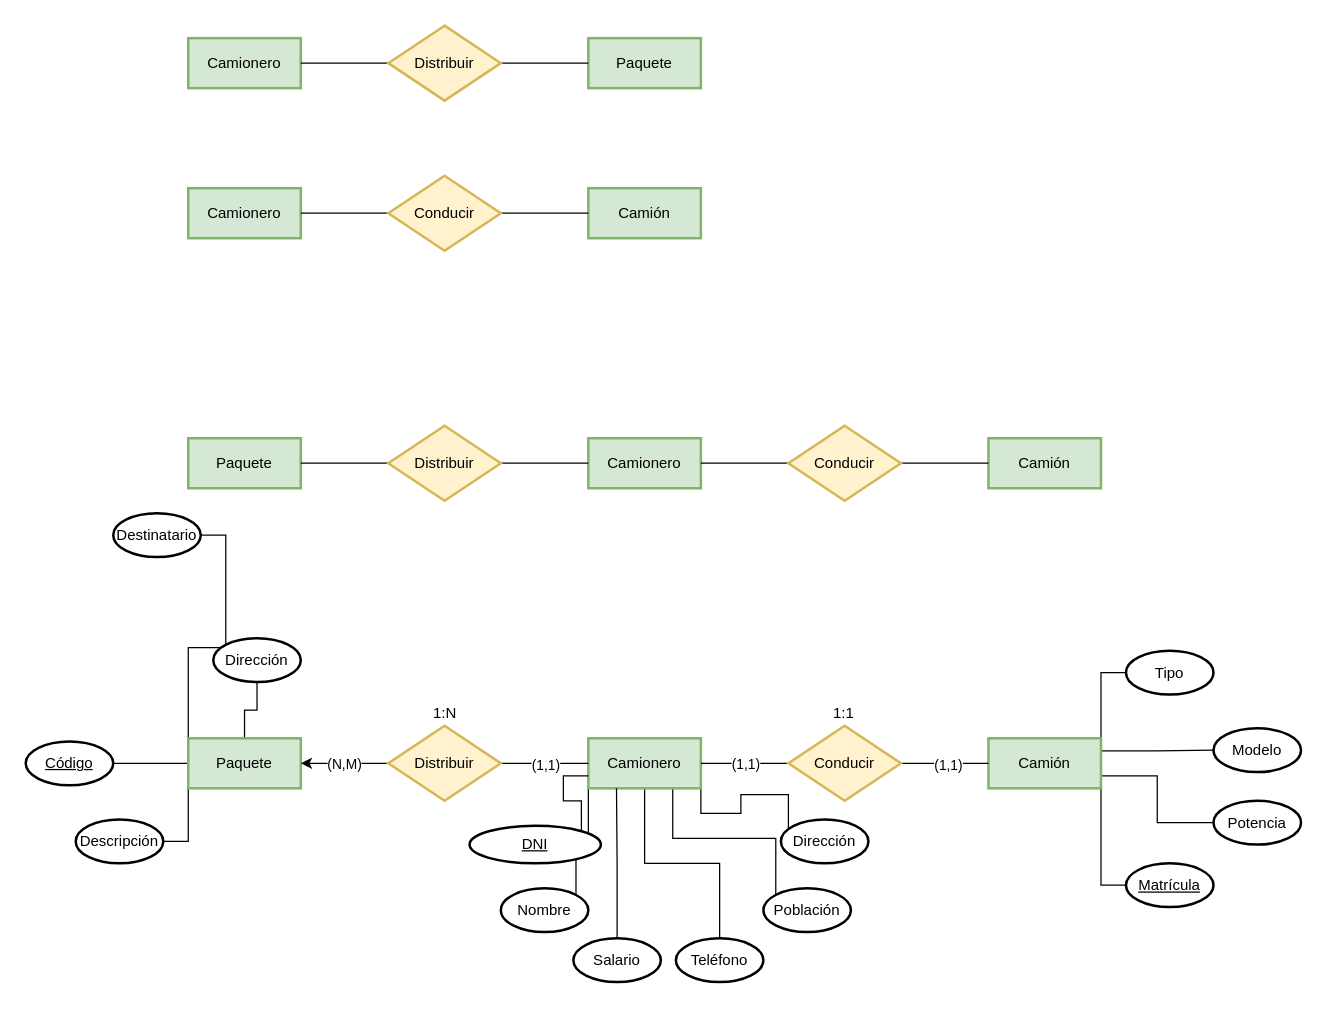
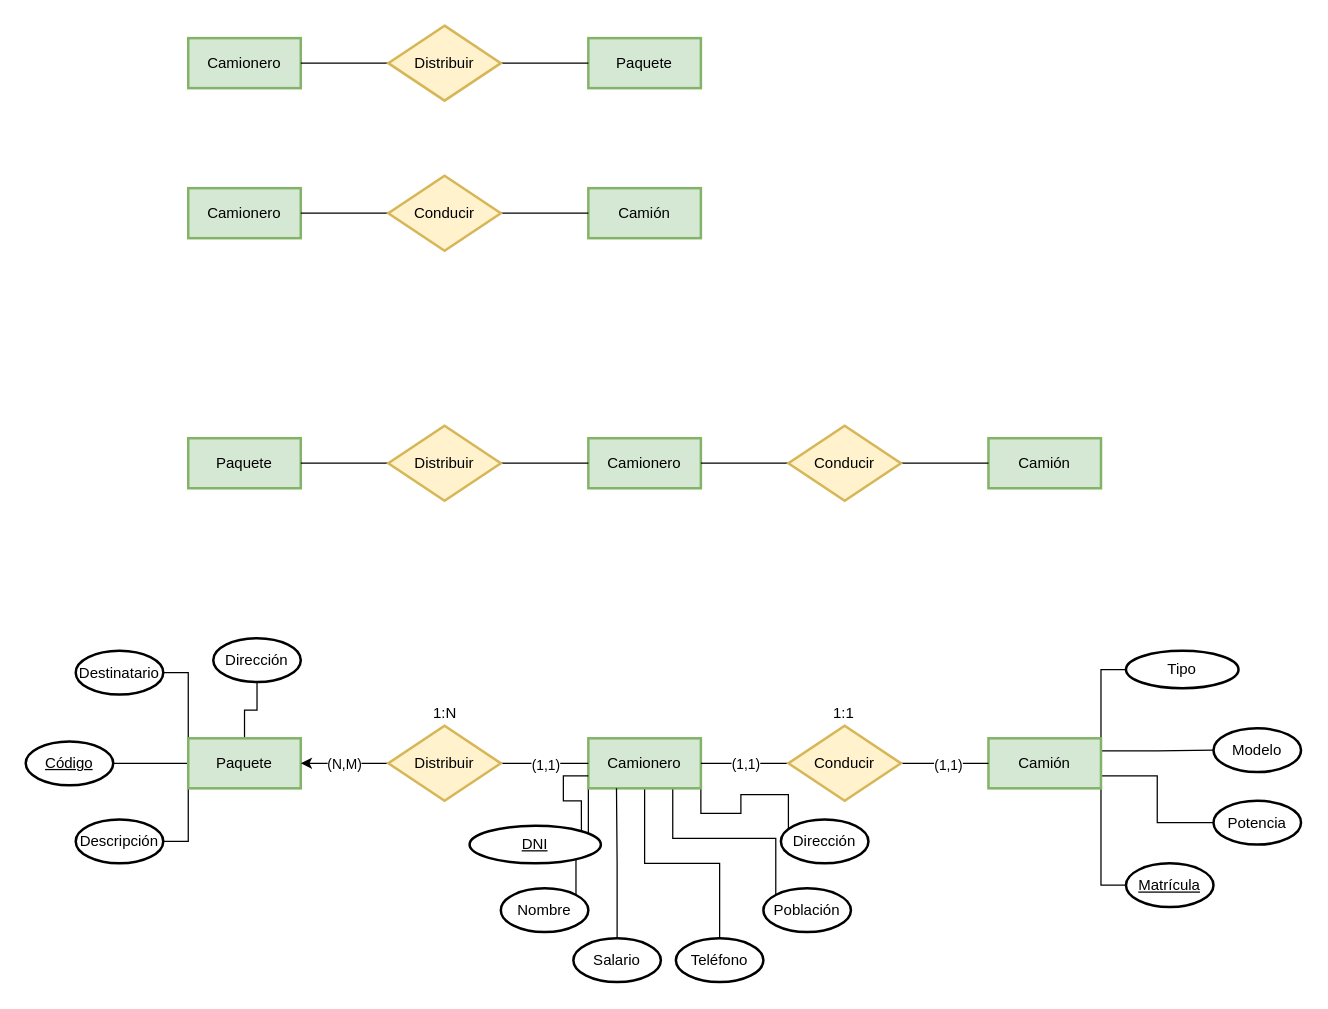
- <mxCell id="59" value="Destinatario" style="ellipse;whiteSpace=wrap;html=1;align=center;strokeColor=#000000;strokeWidth=2;fillColor=#FFFFFF;" parent="1" vertex="1"><mxGeometry x="90" y="410" width="70" height="35" as="geometry" /></mxCell>
+ <mxCell id="59" value="Destinatario" style="ellipse;whiteSpace=wrap;html=1;align=center;strokeColor=#000000;strokeWidth=2;fillColor=#FFFFFF;" parent="1" vertex="1"><mxGeometry x="60" y="520" width="70" height="35" as="geometry" /></mxCell>
- <mxCell id="61" value="Tipo" style="ellipse;whiteSpace=wrap;html=1;align=center;strokeColor=#000000;strokeWidth=2;fillColor=#FFFFFF;" parent="1" vertex="1"><mxGeometry x="900" y="520" width="70" height="35" as="geometry" /></mxCell>
+ <mxCell id="61" value="Tipo" style="ellipse;whiteSpace=wrap;html=1;align=center;strokeColor=#000000;strokeWidth=2;fillColor=#FFFFFF;" parent="1" vertex="1"><mxGeometry x="900" y="520" width="90" height="30" as="geometry" /></mxCell>
